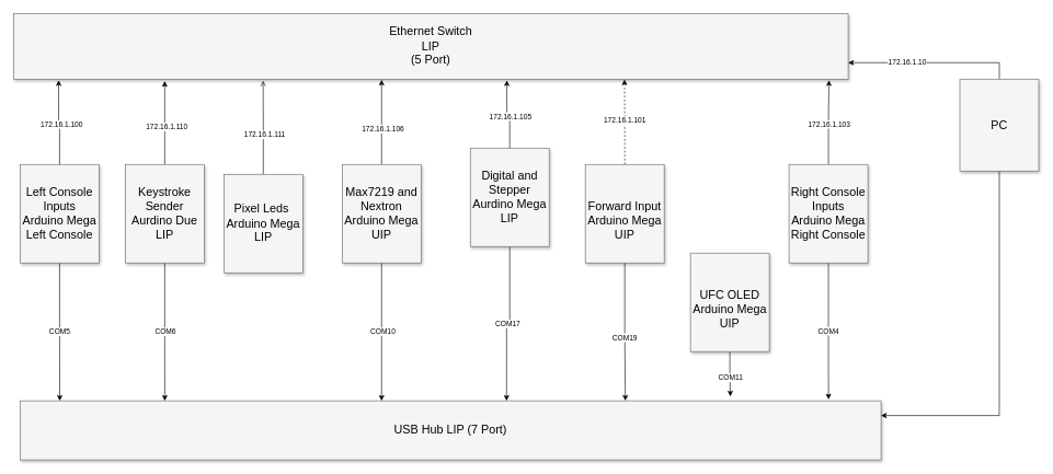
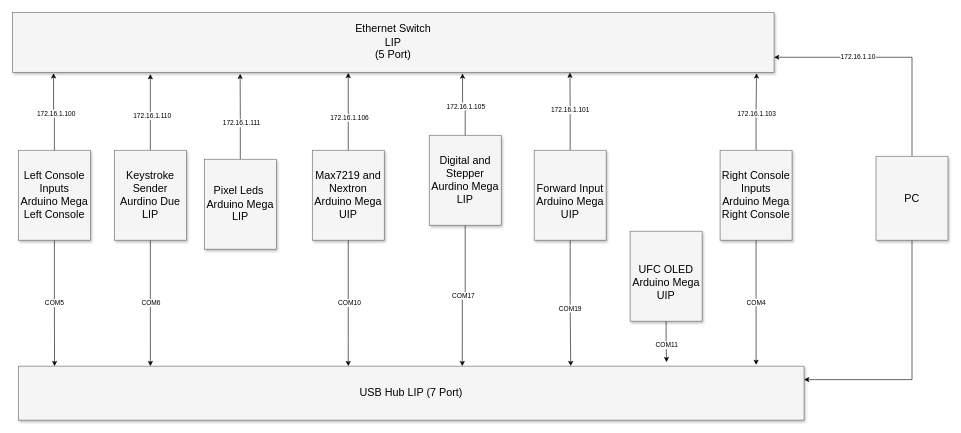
- <mxCell id="35" style="edgeStyle=orthogonalEdgeStyle;rounded=0;orthogonalLoop=1;jettySize=auto;html=1;entryX=0.299;entryY=1.025;entryDx=0;entryDy=0;entryPerimeter=0;endArrow=open;" parent="1" source="37" target="9" edge="1"><mxGeometry relative="1" as="geometry" /></mxCell>
+ <mxCell id="35" style="edgeStyle=orthogonalEdgeStyle;rounded=0;orthogonalLoop=1;jettySize=auto;html=1;entryX=0.299;entryY=1.025;entryDx=0;entryDy=0;entryPerimeter=0;" parent="1" source="37" target="9" edge="1"><mxGeometry relative="1" as="geometry" /></mxCell>
- <mxCell id="10" style="edgeStyle=orthogonalEdgeStyle;rounded=0;orthogonalLoop=1;jettySize=auto;html=1;exitX=0.5;exitY=0;exitDx=0;exitDy=0;entryX=0.732;entryY=1.005;entryDx=0;entryDy=0;entryPerimeter=0;dashed=1;" parent="1" source="14" target="9" edge="1"><mxGeometry relative="1" as="geometry" /></mxCell>
+ <mxCell id="10" style="edgeStyle=orthogonalEdgeStyle;rounded=0;orthogonalLoop=1;jettySize=auto;html=1;exitX=0.5;exitY=0;exitDx=0;exitDy=0;entryX=0.732;entryY=1.005;entryDx=0;entryDy=0;entryPerimeter=0;" parent="1" source="14" target="9" edge="1"><mxGeometry relative="1" as="geometry" /></mxCell>
- <mxCell id="40" value="PC" style="whiteSpace=wrap;html=1;shadow=1;fontSize=18;fillColor=#f5f5f5;strokeColor=#666666;" vertex="1" parent="1"><mxGeometry x="1460" y="120" width="120" height="140" as="geometry" /></mxCell>
+ <mxCell id="40" value="PC" style="whiteSpace=wrap;html=1;shadow=1;fontSize=18;fillColor=#f5f5f5;strokeColor=#666666;" vertex="1" parent="1"><mxGeometry x="1460" y="260" width="120" height="140" as="geometry" /></mxCell>
